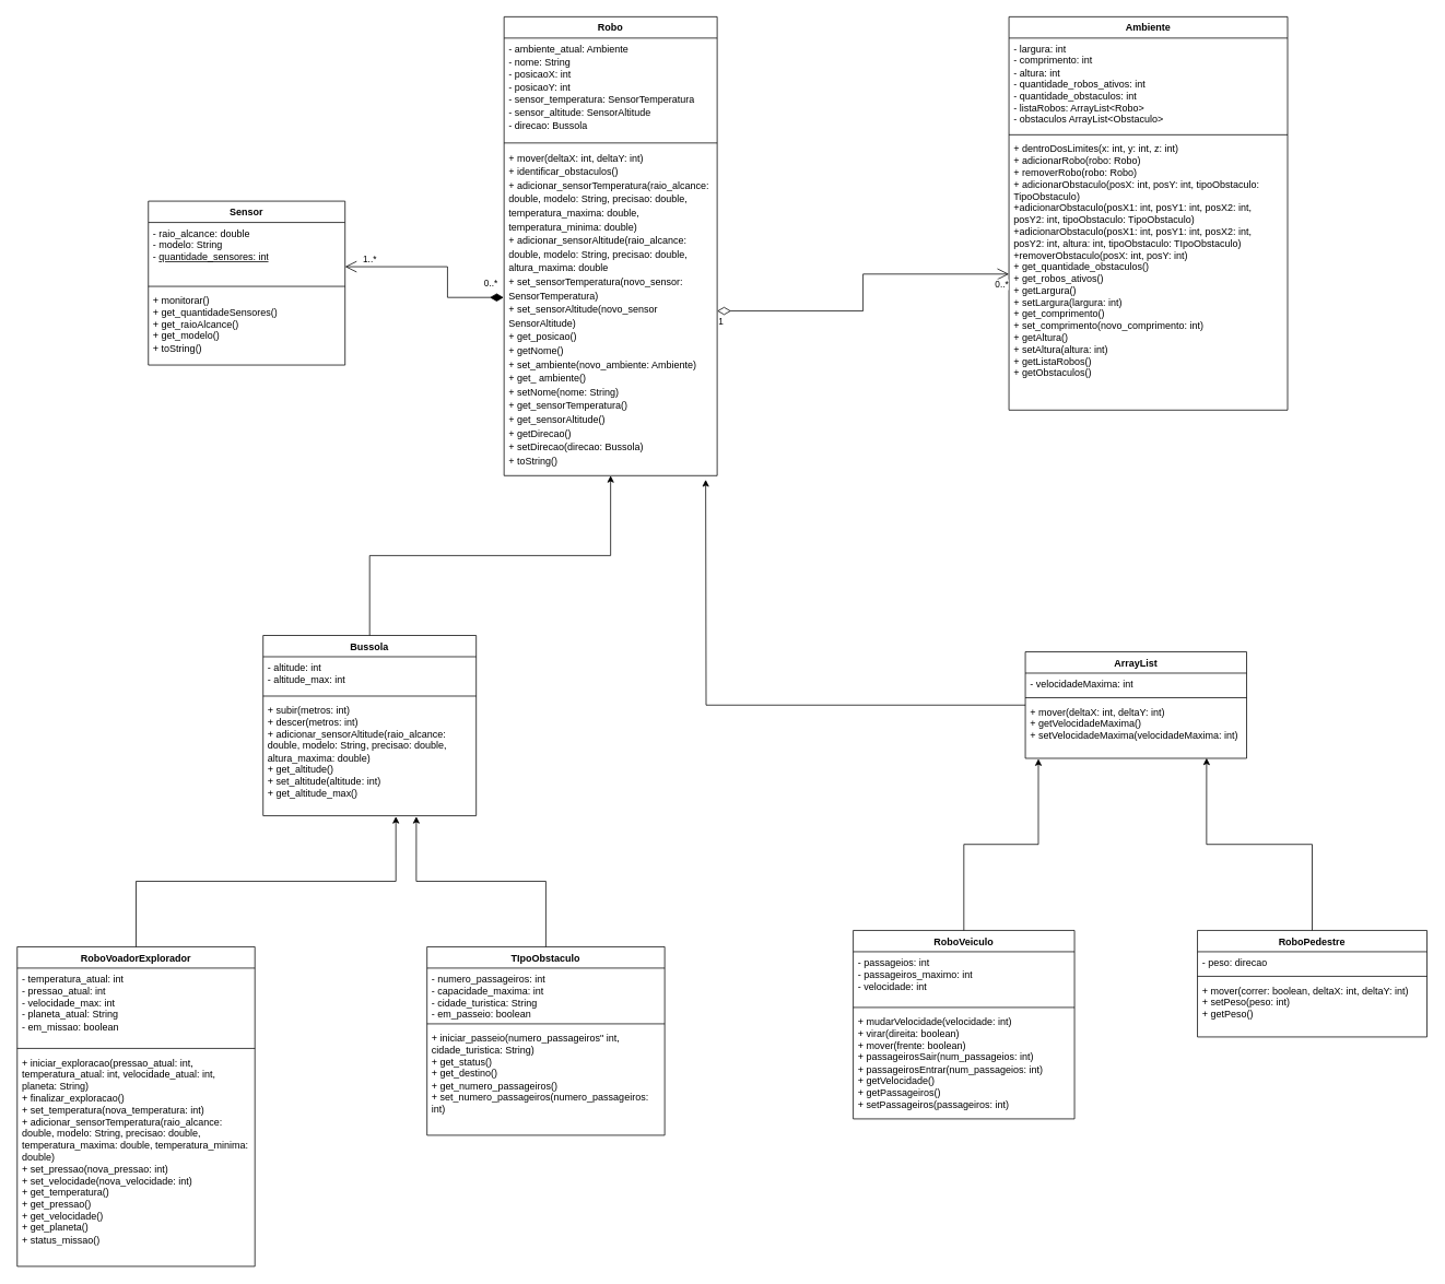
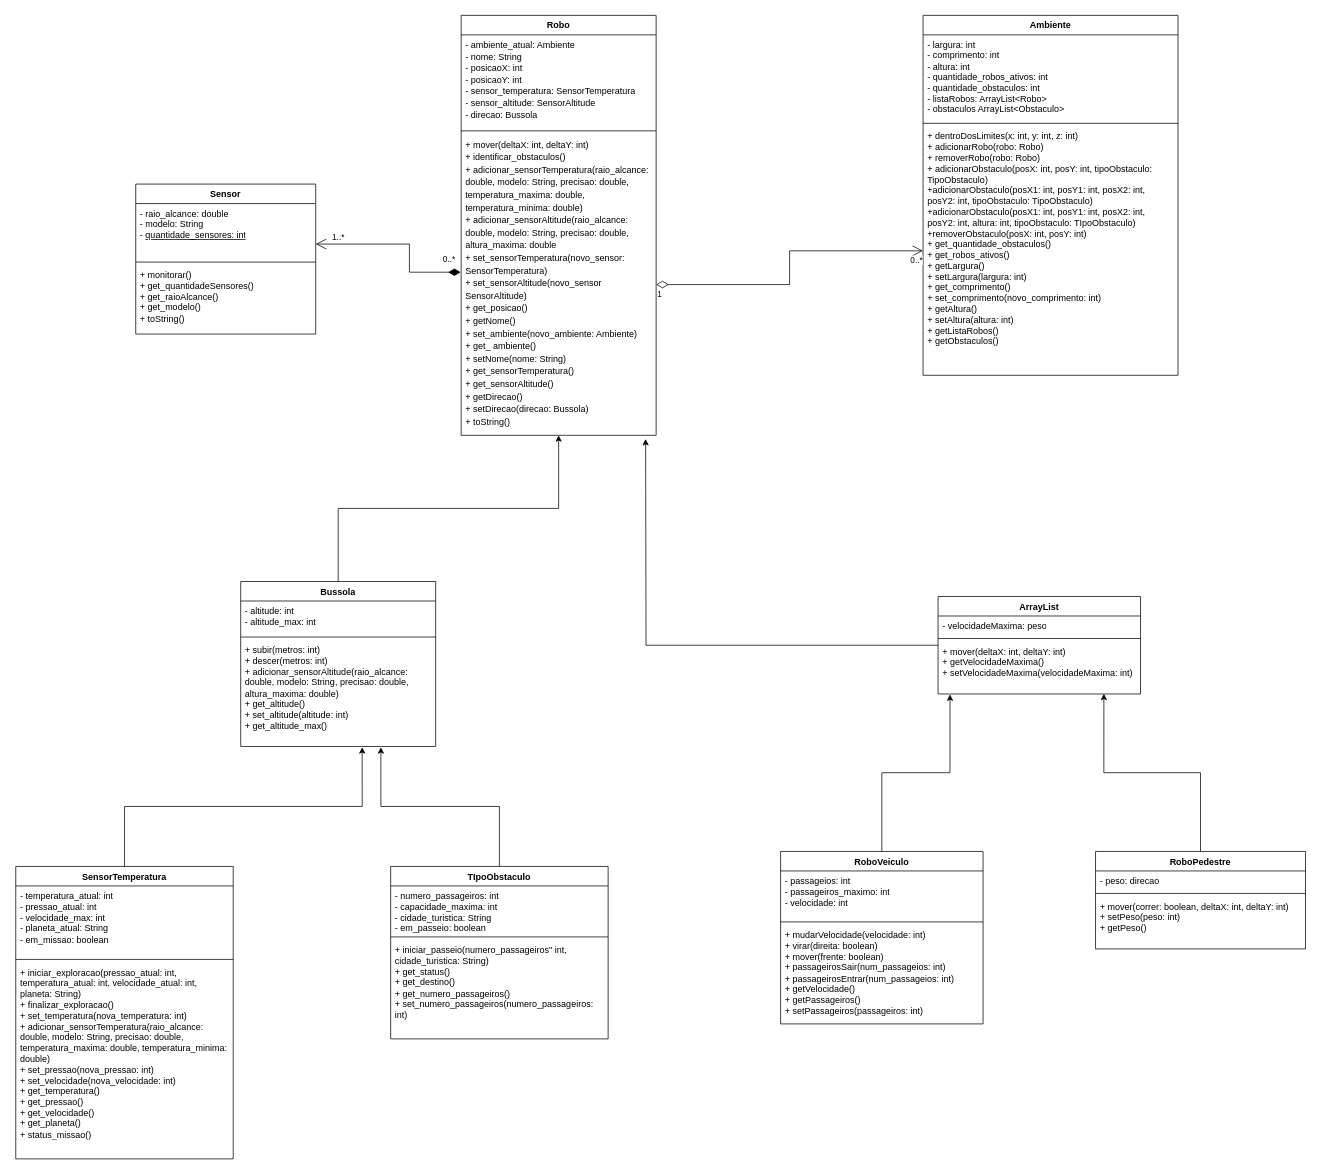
- <mxCell id="23" value="- velocidadeMaxima: int" style="text;strokeColor=none;fillColor=none;align=left;verticalAlign=top;spacingLeft=4;spacingRight=4;overflow=hidden;rotatable=0;points=[[0,0.5],[1,0.5]];portConstraint=eastwest;whiteSpace=wrap;html=1;" vertex="1" parent="22"><mxGeometry y="26" width="270" height="26" as="geometry" /></mxCell>
+ <mxCell id="23" value="- velocidadeMaxima: peso" style="text;strokeColor=none;fillColor=none;align=left;verticalAlign=top;spacingLeft=4;spacingRight=4;overflow=hidden;rotatable=0;points=[[0,0.5],[1,0.5]];portConstraint=eastwest;whiteSpace=wrap;html=1;" vertex="1" parent="22"><mxGeometry y="26" width="270" height="26" as="geometry" /></mxCell>
- <mxCell id="11" value="RoboVoadorExplorador&lt;div&gt;&lt;br&gt;&lt;/div&gt;" style="swimlane;fontStyle=1;align=center;verticalAlign=top;childLayout=stackLayout;horizontal=1;startSize=26;horizontalStack=0;resizeParent=1;resizeParentMax=0;resizeLast=0;collapsible=1;marginBottom=0;whiteSpace=wrap;html=1;" vertex="1" parent="1"><mxGeometry x="20" y="1155" width="290" height="390" as="geometry" /></mxCell>
+ <mxCell id="11" value="SensorTemperatura&lt;div&gt;&lt;br&gt;&lt;/div&gt;" style="swimlane;fontStyle=1;align=center;verticalAlign=top;childLayout=stackLayout;horizontal=1;startSize=26;horizontalStack=0;resizeParent=1;resizeParentMax=0;resizeLast=0;collapsible=1;marginBottom=0;whiteSpace=wrap;html=1;" vertex="1" parent="1"><mxGeometry x="20" y="1155" width="290" height="390" as="geometry" /></mxCell>
